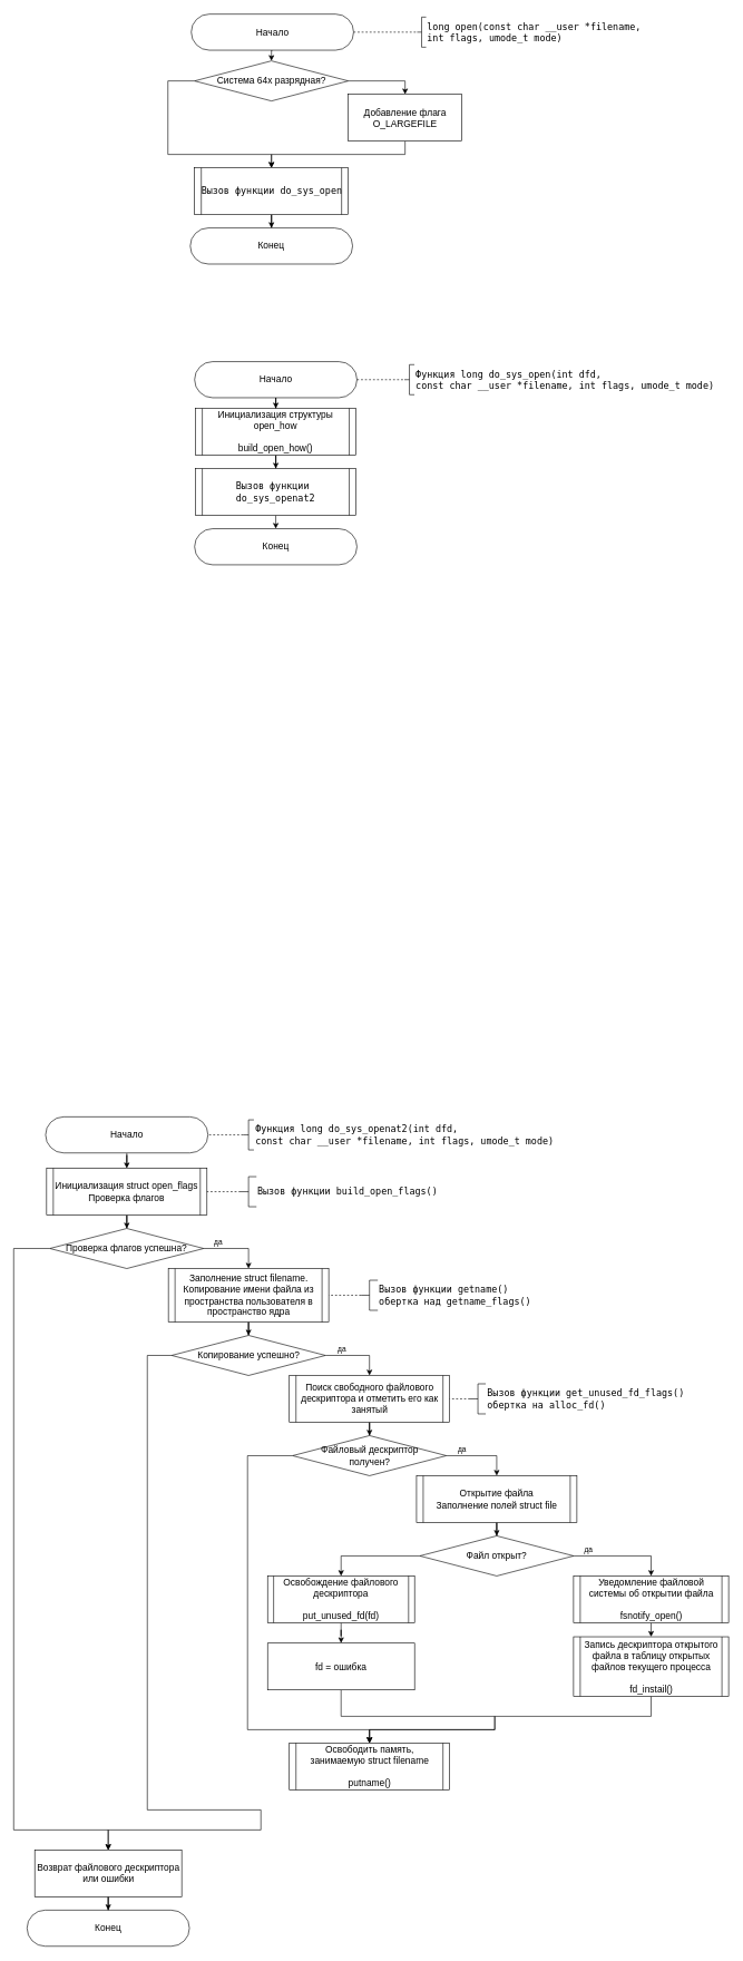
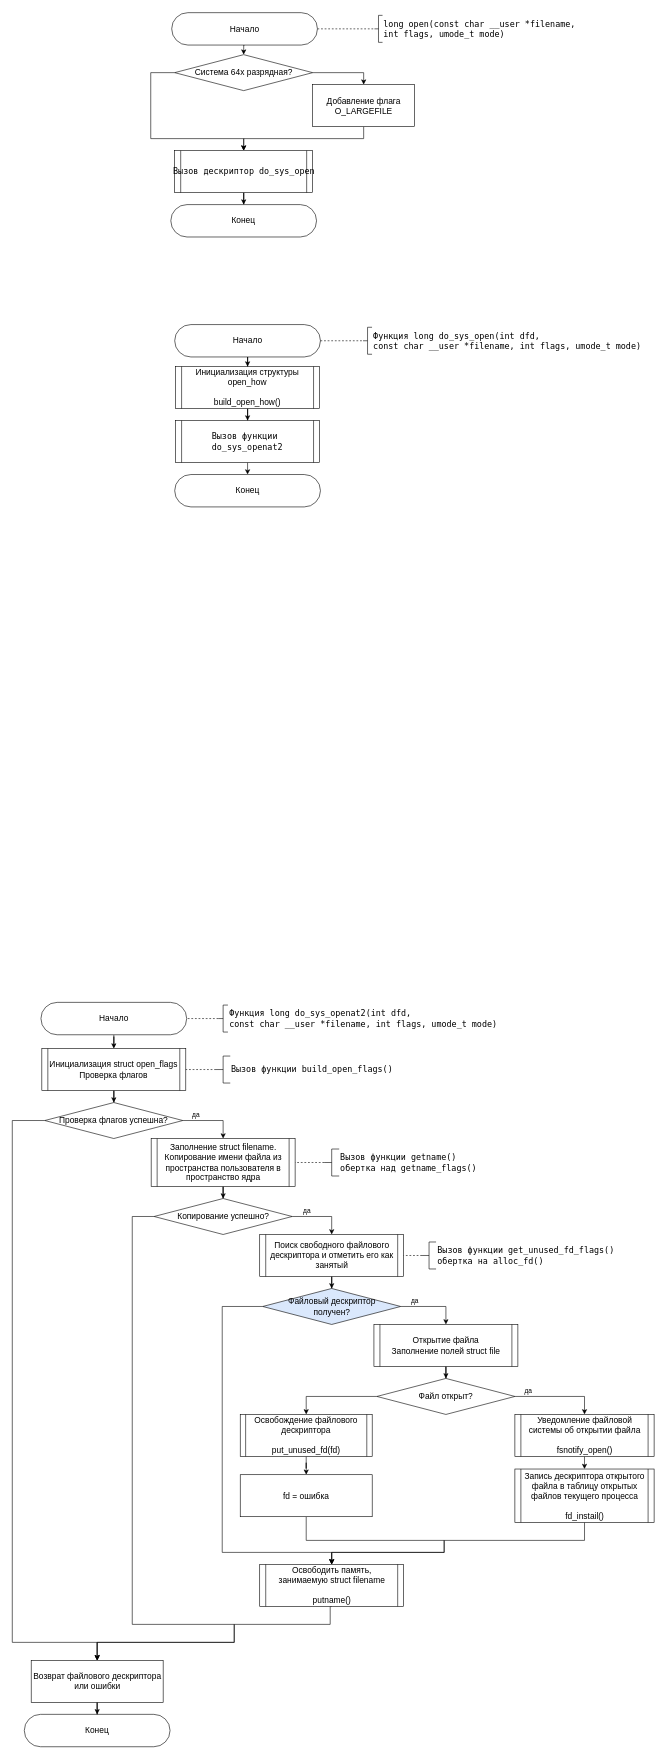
- <mxCell id="16" value="&lt;pre&gt;Вызов функции do_sys_open&lt;/pre&gt;" style="shape=process;whiteSpace=wrap;html=1;backgroundOutline=1;fontSize=14;size=0.042;" parent="1" vertex="1"><mxGeometry x="290.75" y="250" width="230" height="70" as="geometry" /></mxCell>
+ <mxCell id="16" value="&lt;pre&gt;Вызов дескриптор do_sys_open&lt;/pre&gt;" style="shape=process;whiteSpace=wrap;html=1;backgroundOutline=1;fontSize=14;size=0.042;" parent="1" vertex="1"><mxGeometry x="290.75" y="250" width="230" height="70" as="geometry" /></mxCell>
- <mxCell id="49" value="Файловый дескриптор &lt;br&gt;получен?" style="rhombus;whiteSpace=wrap;html=1;fontSize=14;" parent="1" vertex="1"><mxGeometry x="437.5" y="2147" width="230" height="60" as="geometry" /></mxCell>
+ <mxCell id="49" value="Файловый дескриптор &lt;br&gt;получен?" style="rhombus;whiteSpace=wrap;html=1;fontSize=14;fillColor=#dae8fc;" parent="1" vertex="1"><mxGeometry x="437.5" y="2147" width="230" height="60" as="geometry" /></mxCell>
+ <mxCell id="63" style="edgeStyle=orthogonalEdgeStyle;rounded=0;orthogonalLoop=1;jettySize=auto;html=1;exitX=0.5;exitY=1;exitDx=0;exitDy=0;entryX=0.5;entryY=0;entryDx=0;entryDy=0;" parent="1" source="64" target="66" edge="1"><mxGeometry relative="1" as="geometry"><mxPoint x="161" y="2817" as="targetPoint" /><Array as="points"><mxPoint x="550" y="2677" /><mxPoint x="550" y="2707" /><mxPoint x="390" y="2707" /><mxPoint x="390" y="2737" /><mxPoint x="161" y="2737" /></Array></mxGeometry></mxCell>
